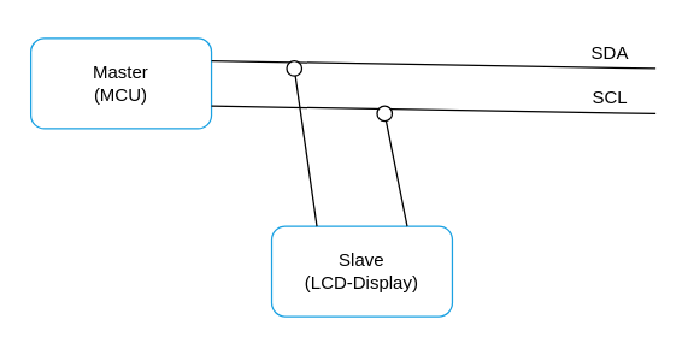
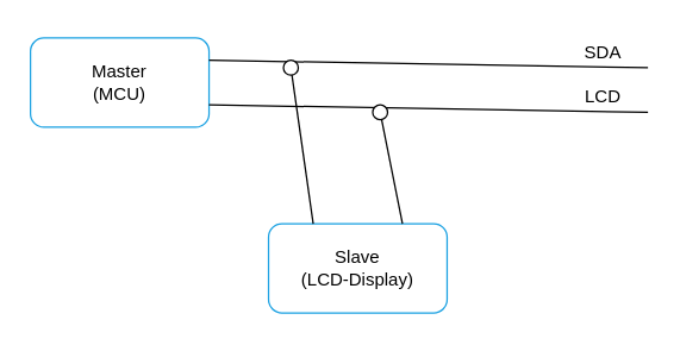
- <mxCell id="11" value="SCL" style="text;html=1;align=center;verticalAlign=middle;whiteSpace=wrap;rounded=0;" vertex="1" parent="1"><mxGeometry x="375" y="50" width="60" height="30" as="geometry" /></mxCell>
+ <mxCell id="11" value="LCD" style="text;html=1;align=center;verticalAlign=middle;whiteSpace=wrap;rounded=0;" vertex="1" parent="1"><mxGeometry x="375" y="50" width="60" height="30" as="geometry" /></mxCell>
